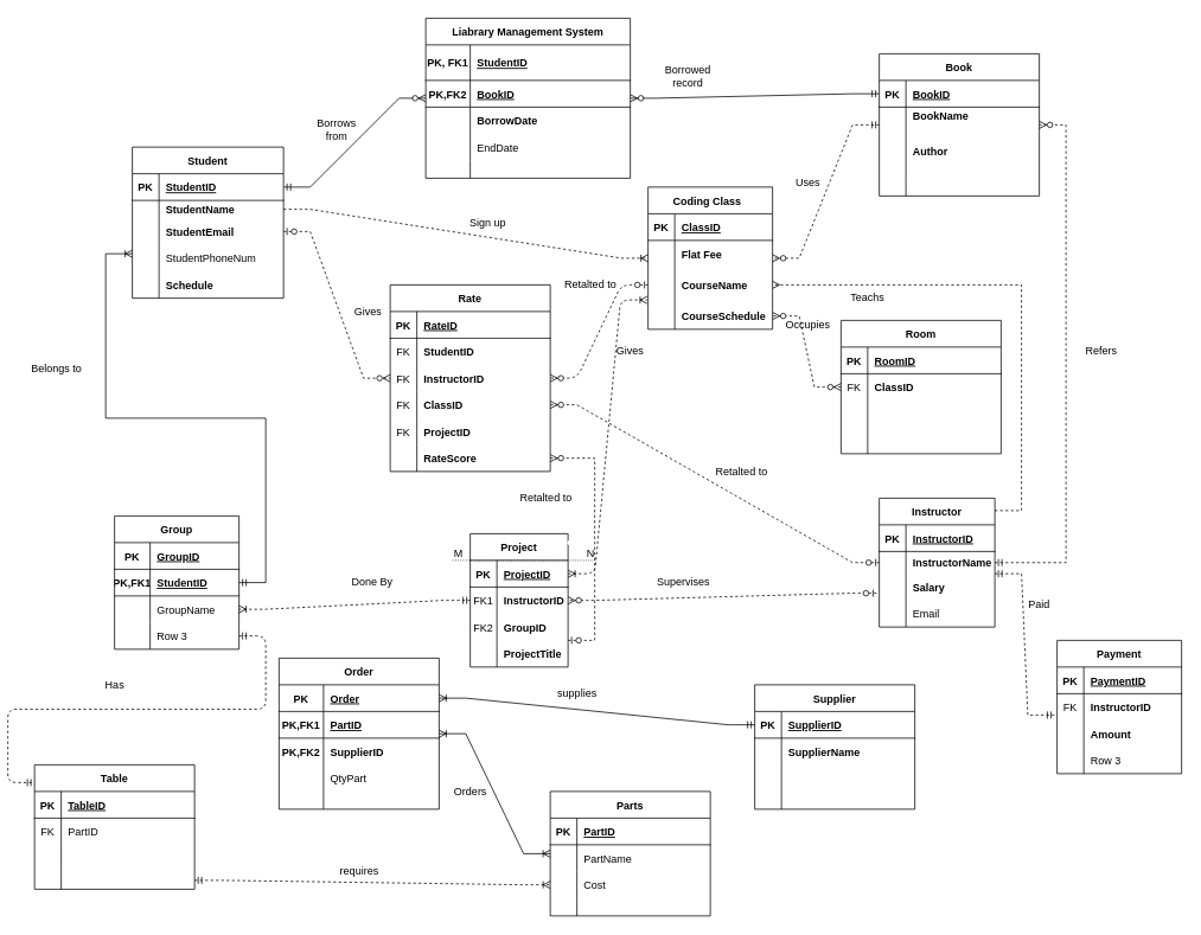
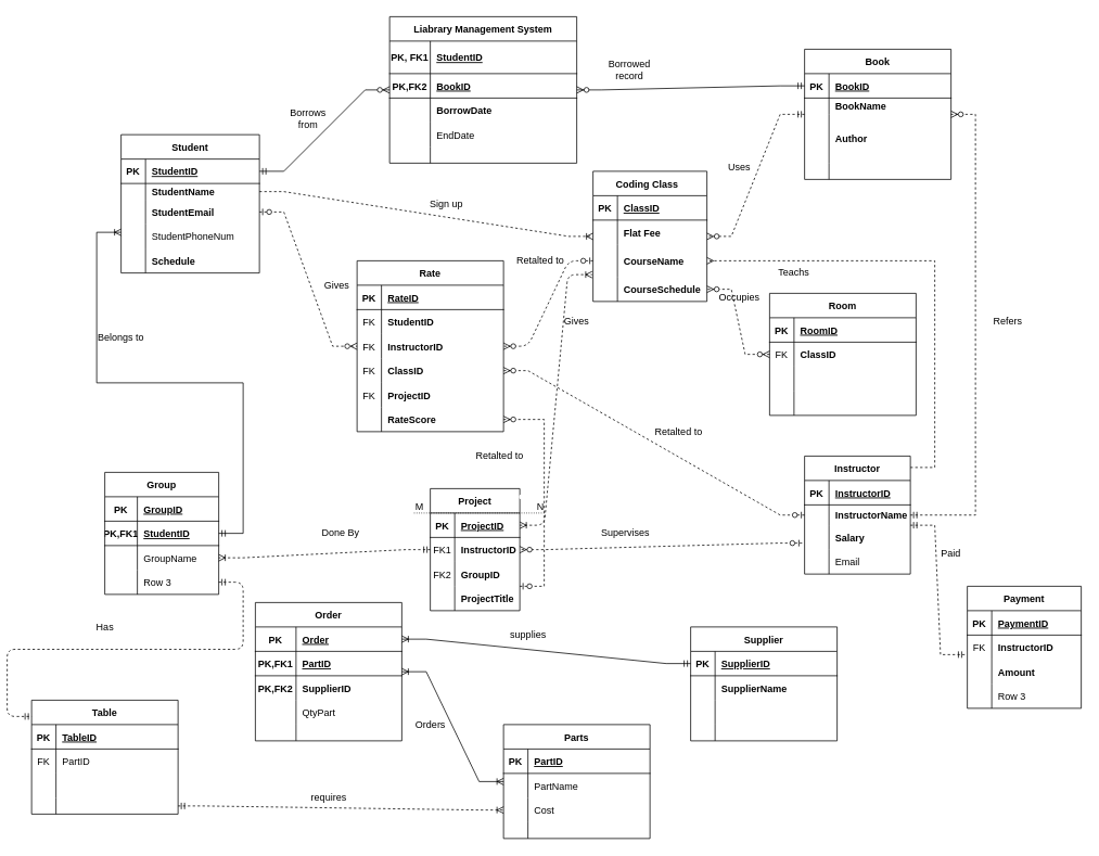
- <mxCell id="90" value="Belongs to" style="text;html=1;strokeColor=none;fillColor=none;align=center;verticalAlign=middle;whiteSpace=wrap;rounded=0;" parent="1" vertex="1"><mxGeometry x="15" y="400" width="60" height="30" as="geometry" /></mxCell>
+ <mxCell id="90" value="Belongs to" style="text;html=1;strokeColor=none;fillColor=none;align=center;verticalAlign=middle;whiteSpace=wrap;rounded=0;" parent="1" vertex="1"><mxGeometry x="100" y="400" width="60" height="30" as="geometry" /></mxCell>
